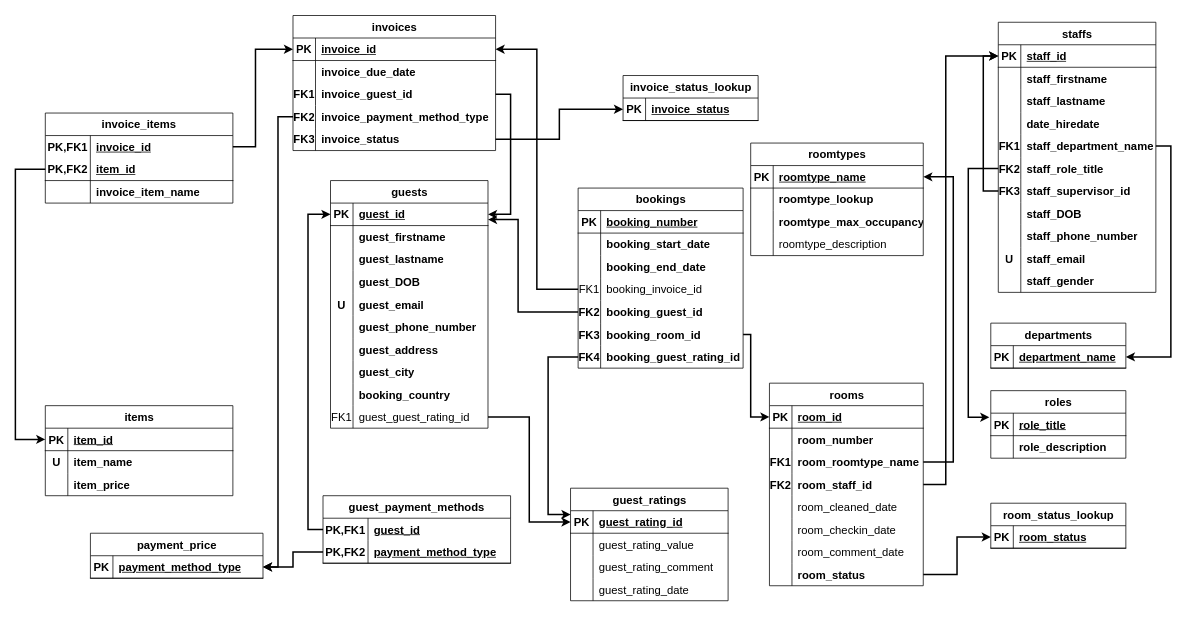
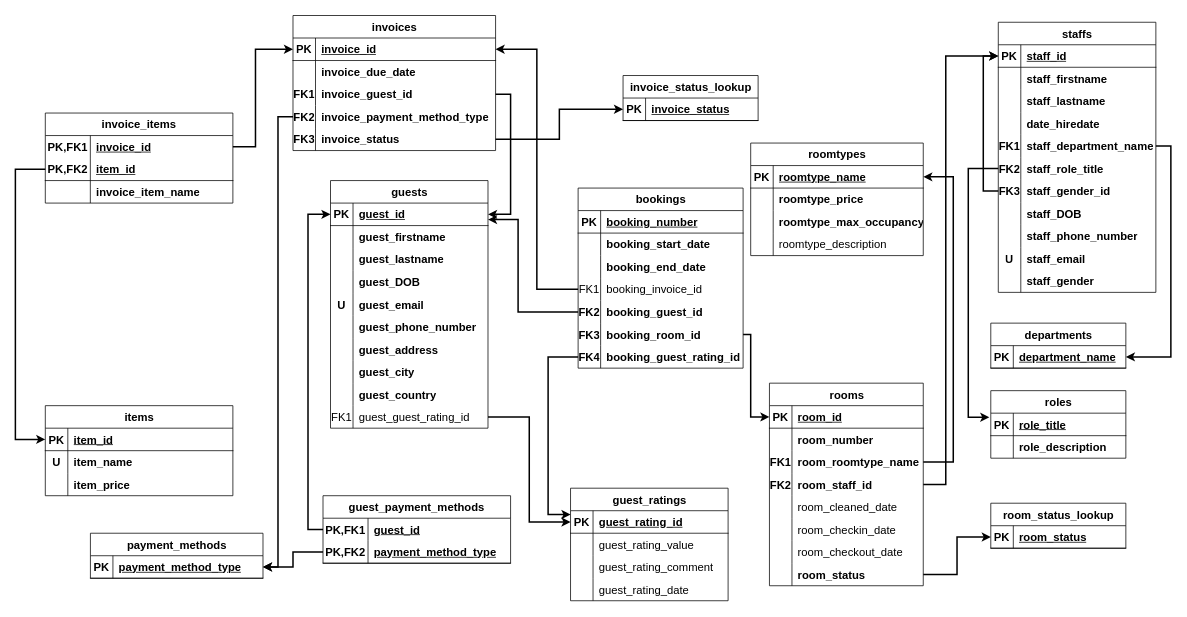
- <mxCell id="35" value="staff_supervisor_id" style="shape=partialRectangle;connectable=0;fillColor=none;top=0;left=0;bottom=0;right=0;align=left;spacingLeft=6;overflow=hidden;whiteSpace=wrap;html=1;fontStyle=1;fontSize=15;" parent="33" vertex="1"><mxGeometry x="30" width="180" height="30" as="geometry"><mxRectangle width="180" height="30" as="alternateBounds" /></mxGeometry></mxCell>
+ <mxCell id="35" value="staff_gender_id" style="shape=partialRectangle;connectable=0;fillColor=none;top=0;left=0;bottom=0;right=0;align=left;spacingLeft=6;overflow=hidden;whiteSpace=wrap;html=1;fontStyle=1;fontSize=15;" parent="33" vertex="1"><mxGeometry x="30" width="180" height="30" as="geometry"><mxRectangle width="180" height="30" as="alternateBounds" /></mxGeometry></mxCell>
- <mxCell id="55" value="roomtype_lookup" style="shape=partialRectangle;connectable=0;fillColor=none;top=0;left=0;bottom=0;right=0;align=left;spacingLeft=6;overflow=hidden;whiteSpace=wrap;html=1;fontStyle=1;fontSize=15;" parent="53" vertex="1"><mxGeometry x="30" width="200" height="30" as="geometry"><mxRectangle width="200" height="30" as="alternateBounds" /></mxGeometry></mxCell>
+ <mxCell id="55" value="roomtype_price" style="shape=partialRectangle;connectable=0;fillColor=none;top=0;left=0;bottom=0;right=0;align=left;spacingLeft=6;overflow=hidden;whiteSpace=wrap;html=1;fontStyle=1;fontSize=15;" parent="53" vertex="1"><mxGeometry x="30" width="200" height="30" as="geometry"><mxRectangle width="200" height="30" as="alternateBounds" /></mxGeometry></mxCell>
- <mxCell id="136" value="booking_country" style="shape=partialRectangle;connectable=0;fillColor=none;top=0;left=0;bottom=0;right=0;align=left;spacingLeft=6;overflow=hidden;whiteSpace=wrap;html=1;fontStyle=1;fontSize=15;" parent="134" vertex="1"><mxGeometry x="30" width="179.89" height="30" as="geometry"><mxRectangle width="179.89" height="30" as="alternateBounds" /></mxGeometry></mxCell>
+ <mxCell id="136" value="guest_country" style="shape=partialRectangle;connectable=0;fillColor=none;top=0;left=0;bottom=0;right=0;align=left;spacingLeft=6;overflow=hidden;whiteSpace=wrap;html=1;fontStyle=1;fontSize=15;" parent="134" vertex="1"><mxGeometry x="30" width="179.89" height="30" as="geometry"><mxRectangle width="179.89" height="30" as="alternateBounds" /></mxGeometry></mxCell>
- <mxCell id="154" value="payment_price" style="shape=table;startSize=30;container=1;collapsible=1;childLayout=tableLayout;fixedRows=1;rowLines=0;fontStyle=1;align=center;resizeLast=1;html=1;fontSize=15;" parent="1" vertex="1"><mxGeometry x="120" y="710" width="230" height="60" as="geometry" /></mxCell>
+ <mxCell id="154" value="payment_methods" style="shape=table;startSize=30;container=1;collapsible=1;childLayout=tableLayout;fixedRows=1;rowLines=0;fontStyle=1;align=center;resizeLast=1;html=1;fontSize=15;" parent="1" vertex="1"><mxGeometry x="120" y="710" width="230" height="60" as="geometry" /></mxCell>
- <mxCell id="83" value="&lt;span style=&quot;font-weight: normal; font-size: 15px;&quot;&gt;room_comment_date&lt;/span&gt;" style="shape=partialRectangle;connectable=0;fillColor=none;top=0;left=0;bottom=0;right=0;align=left;spacingLeft=6;overflow=hidden;whiteSpace=wrap;html=1;fontStyle=1;fontSize=15;" parent="81" vertex="1"><mxGeometry x="30" width="175" height="30" as="geometry"><mxRectangle width="175" height="30" as="alternateBounds" /></mxGeometry></mxCell>
+ <mxCell id="83" value="&lt;span style=&quot;font-weight: normal; font-size: 15px;&quot;&gt;room_checkout_date&lt;/span&gt;" style="shape=partialRectangle;connectable=0;fillColor=none;top=0;left=0;bottom=0;right=0;align=left;spacingLeft=6;overflow=hidden;whiteSpace=wrap;html=1;fontStyle=1;fontSize=15;" parent="81" vertex="1"><mxGeometry x="30" width="175" height="30" as="geometry"><mxRectangle width="175" height="30" as="alternateBounds" /></mxGeometry></mxCell>
